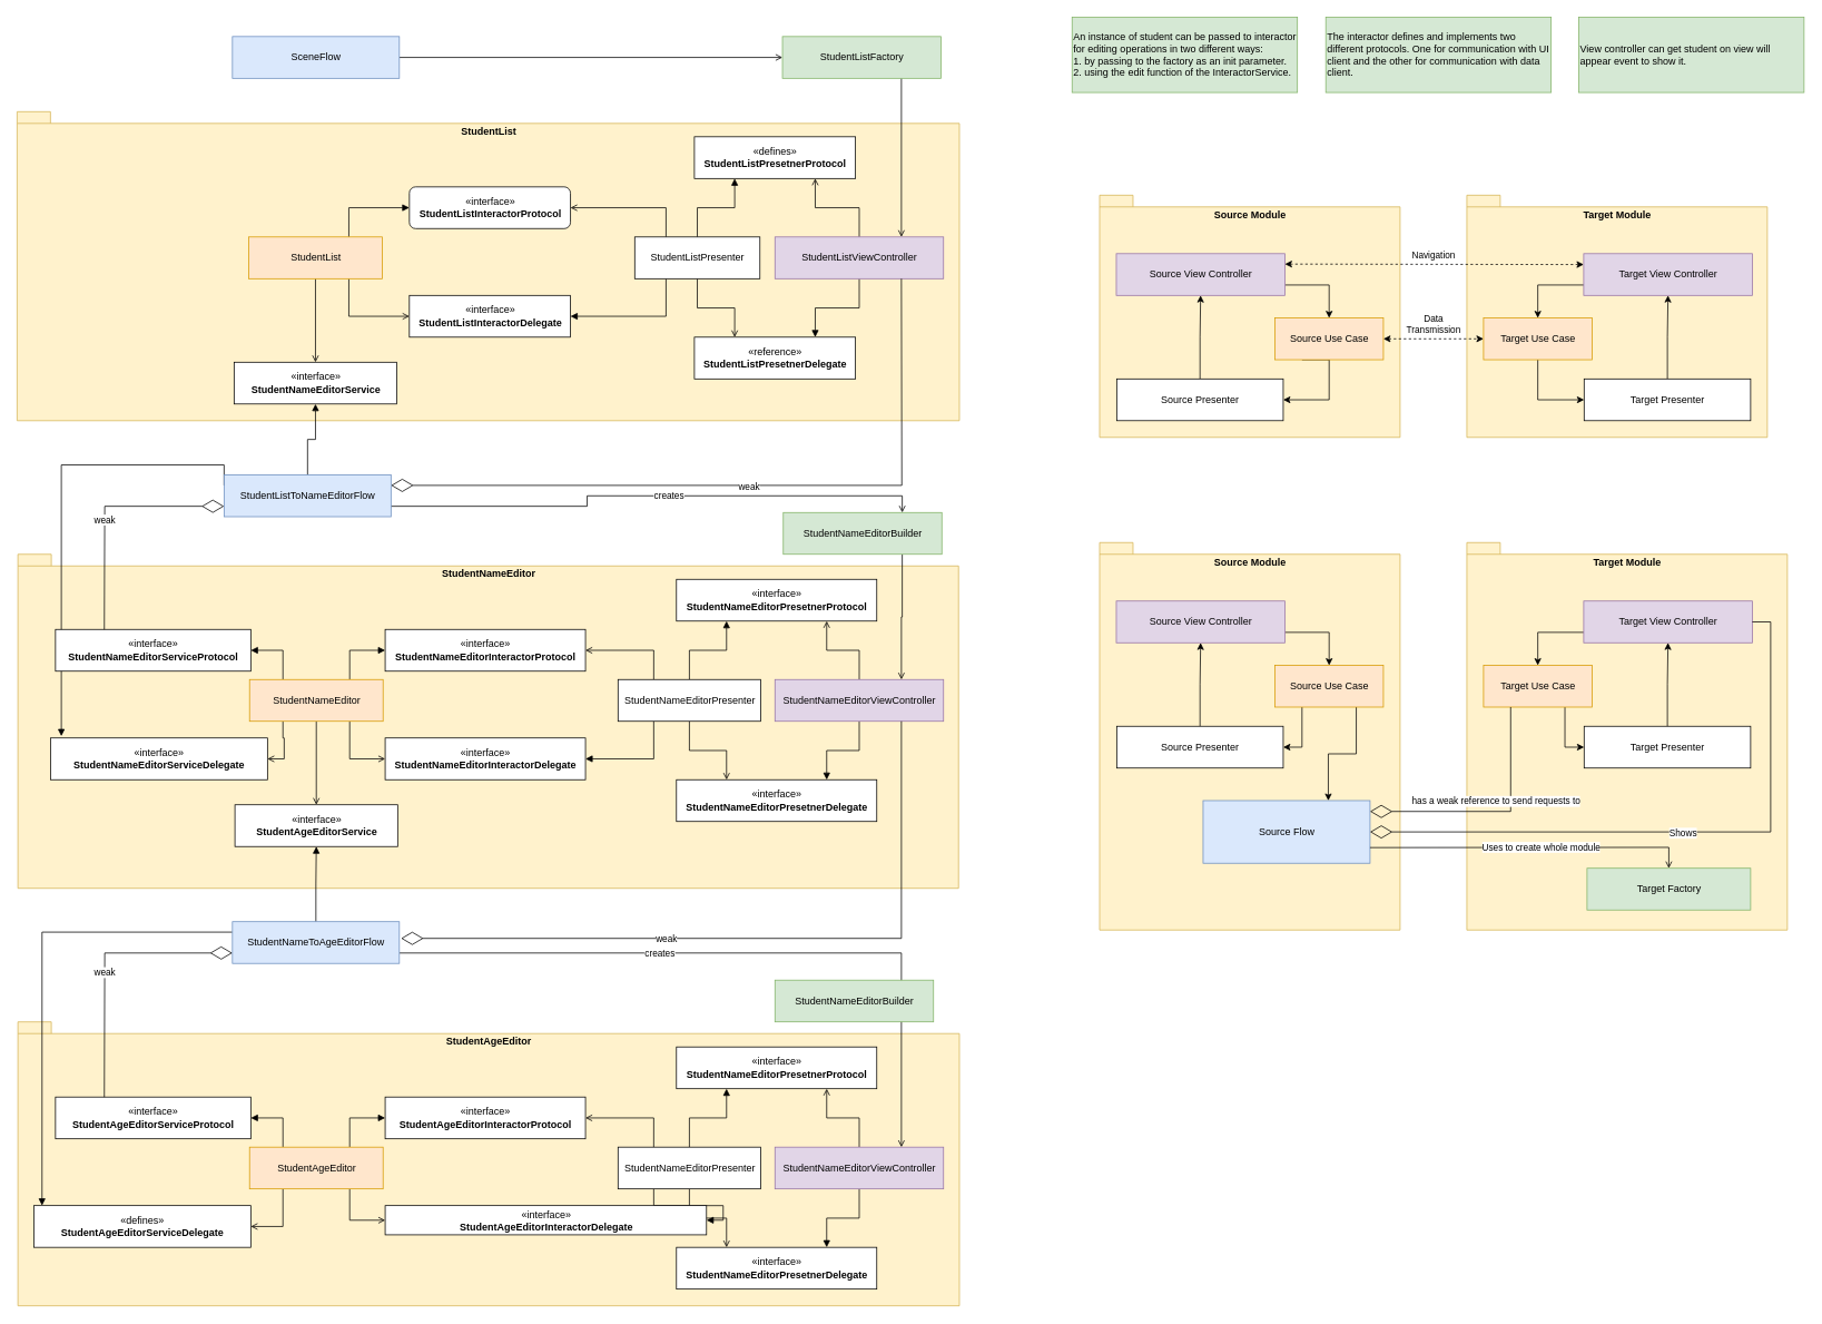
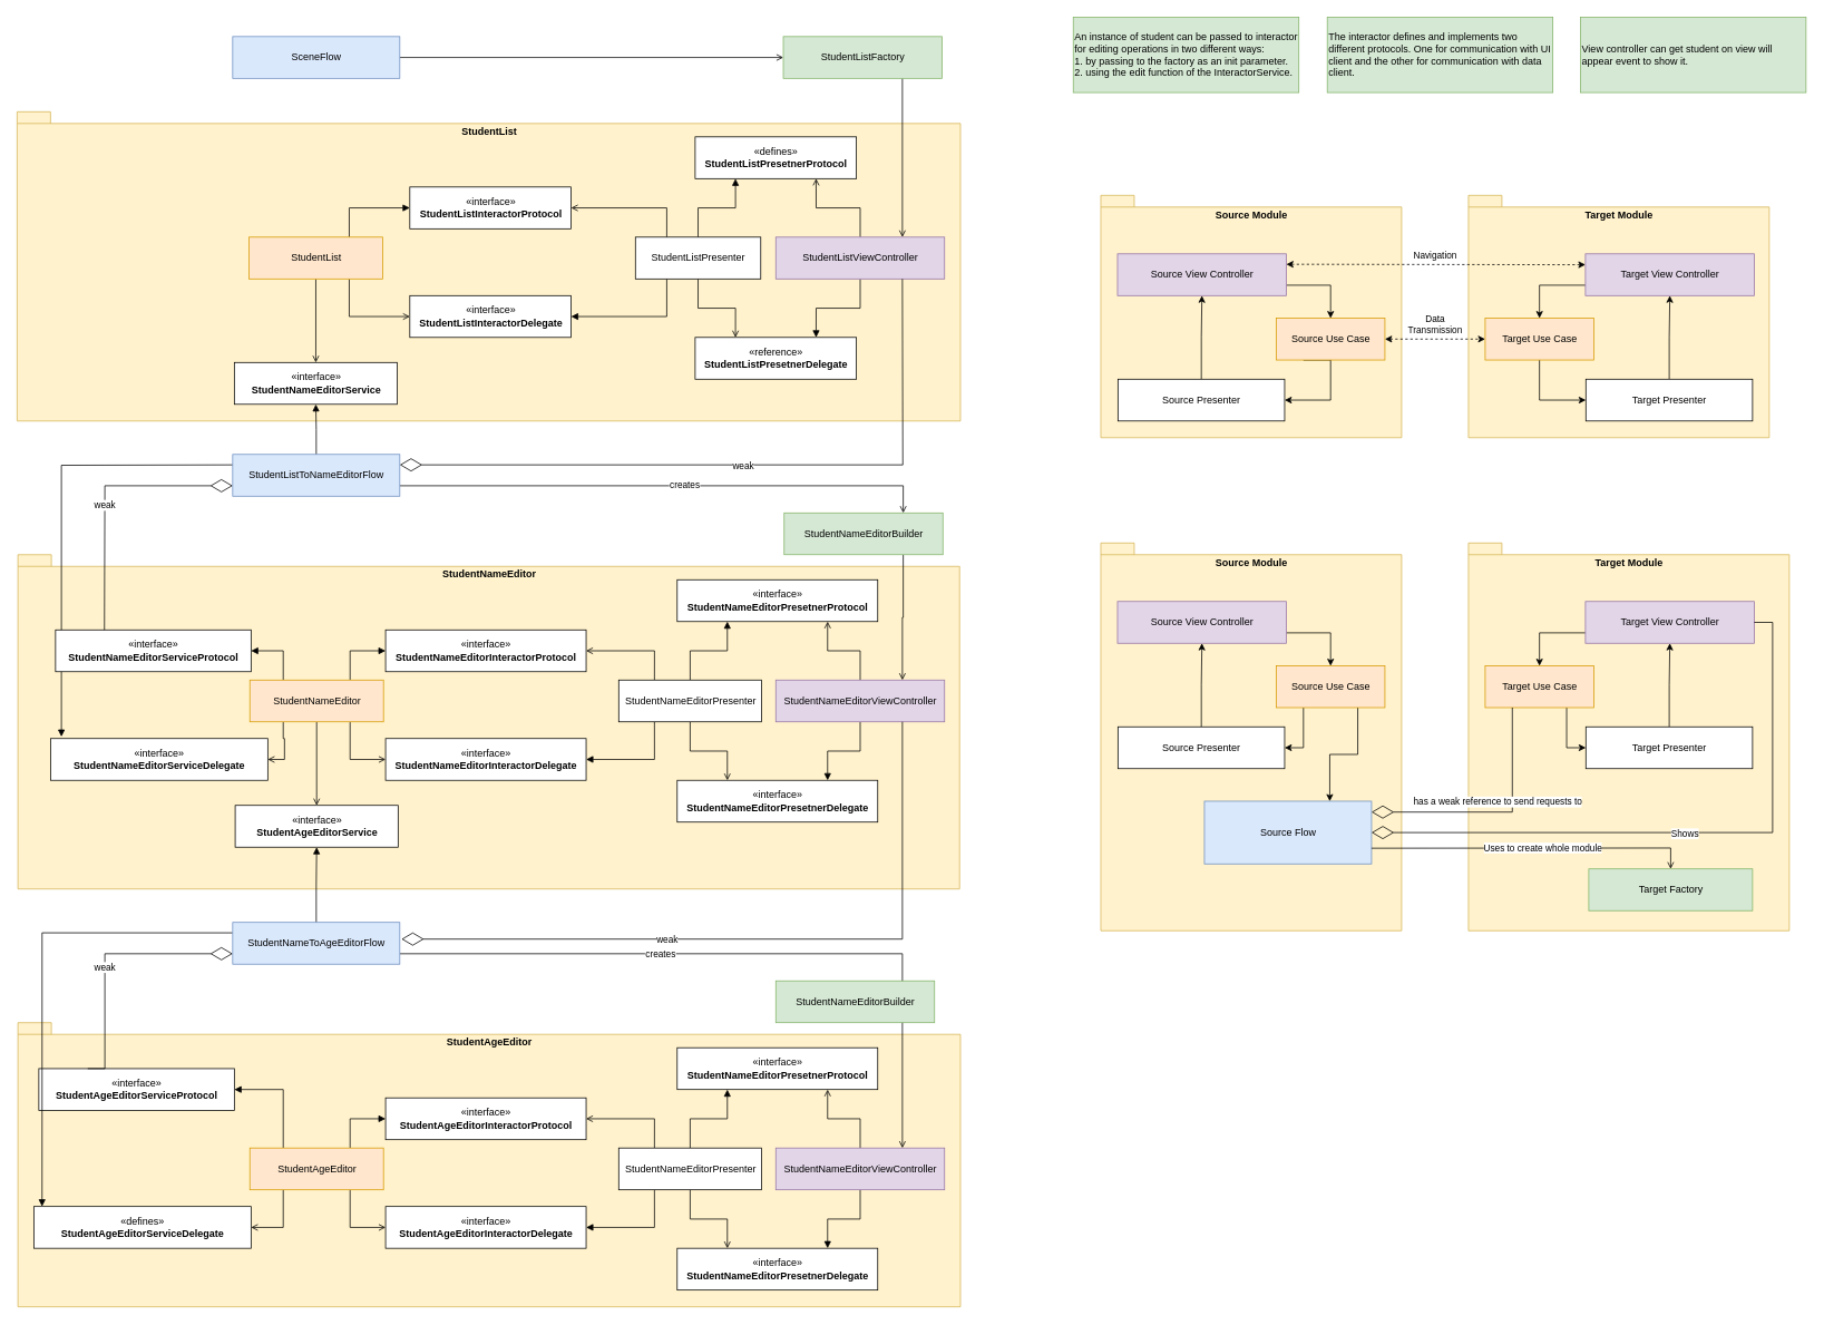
- <mxCell id="29" value="«interface»&lt;br&gt;&lt;b&gt;StudentListInteractorProtocol&lt;/b&gt;" style="html=1;rounded=1;" parent="1" vertex="1"><mxGeometry x="490" y="223" width="193" height="50" as="geometry" /></mxCell>
+ <mxCell id="29" value="«interface»&lt;br&gt;&lt;b&gt;StudentListInteractorProtocol&lt;/b&gt;" style="html=1;" parent="1" vertex="1"><mxGeometry x="490" y="223" width="193" height="50" as="geometry" /></mxCell>
- <mxCell id="18" value="StudentListToNameEditorFlow" style="html=1;fillColor=#dae8fc;strokeColor=#6c8ebf;" parent="1" vertex="1"><mxGeometry x="268" y="568" width="200" height="50" as="geometry" /></mxCell>
+ <mxCell id="18" value="StudentListToNameEditorFlow" style="html=1;fillColor=#dae8fc;strokeColor=#6c8ebf;" parent="1" vertex="1"><mxGeometry x="278" y="543" width="200" height="50" as="geometry" /></mxCell>
- <mxCell id="72" value="«interface»&lt;br&gt;&lt;b&gt;StudentAgeEditorServiceProtocol&lt;/b&gt;" style="html=1;" parent="1" vertex="1"><mxGeometry x="66" y="1313" width="234" height="50" as="geometry" /></mxCell>
+ <mxCell id="72" value="«interface»&lt;br&gt;&lt;b&gt;StudentAgeEditorServiceProtocol&lt;/b&gt;" style="html=1;" parent="1" vertex="1"><mxGeometry x="46" y="1278" width="234" height="50" as="geometry" /></mxCell>
- <mxCell id="71" value="«interface»&lt;br&gt;&lt;b&gt;StudentAgeEditorInteractorDelegate&lt;/b&gt;" style="html=1;" parent="1" vertex="1"><mxGeometry x="461" y="1443" width="385" height="35" as="geometry" /></mxCell>
+ <mxCell id="71" value="«interface»&lt;br&gt;&lt;b&gt;StudentAgeEditorInteractorDelegate&lt;/b&gt;" style="html=1;" parent="1" vertex="1"><mxGeometry x="461" y="1443" width="240" height="50" as="geometry" /></mxCell>
